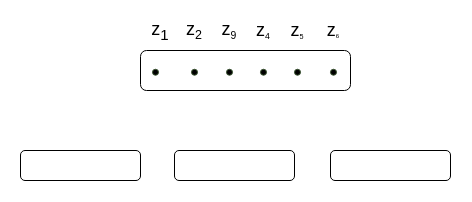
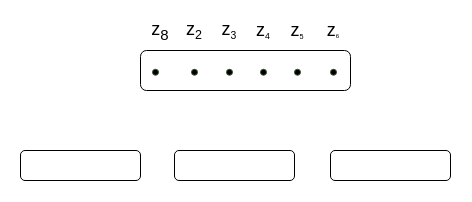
- <mxCell id="14" value="&lt;span style=&quot;font-size: 18px&quot;&gt;z&lt;/span&gt;&lt;span style=&quot;font-size: 12.5px&quot;&gt;&lt;sub&gt;9&lt;/sub&gt;&lt;/span&gt;" style="text;html=1;strokeColor=none;fillColor=none;align=center;verticalAlign=middle;whiteSpace=wrap;rounded=0;" vertex="1" parent="1"><mxGeometry x="209" y="20" width="40" height="20" as="geometry" /></mxCell>
+ <mxCell id="14" value="&lt;span style=&quot;font-size: 18px&quot;&gt;z&lt;/span&gt;&lt;span style=&quot;font-size: 12.5px&quot;&gt;&lt;sub&gt;3&lt;/sub&gt;&lt;/span&gt;" style="text;html=1;strokeColor=none;fillColor=none;align=center;verticalAlign=middle;whiteSpace=wrap;rounded=0;" vertex="1" parent="1"><mxGeometry x="209" y="20" width="40" height="20" as="geometry" /></mxCell>
- <mxCell id="12" value="&lt;span style=&quot;font-size: 18px&quot;&gt;z&lt;sub&gt;1&lt;/sub&gt;&lt;/span&gt;" style="text;html=1;strokeColor=none;fillColor=none;align=center;verticalAlign=middle;whiteSpace=wrap;rounded=0;" vertex="1" parent="1"><mxGeometry x="140" y="21" width="40" height="20" as="geometry" /></mxCell>
+ <mxCell id="12" value="&lt;span style=&quot;font-size: 18px&quot;&gt;z&lt;sub&gt;8&lt;/sub&gt;&lt;/span&gt;" style="text;html=1;strokeColor=none;fillColor=none;align=center;verticalAlign=middle;whiteSpace=wrap;rounded=0;" vertex="1" parent="1"><mxGeometry x="140" y="21" width="40" height="20" as="geometry" /></mxCell>
